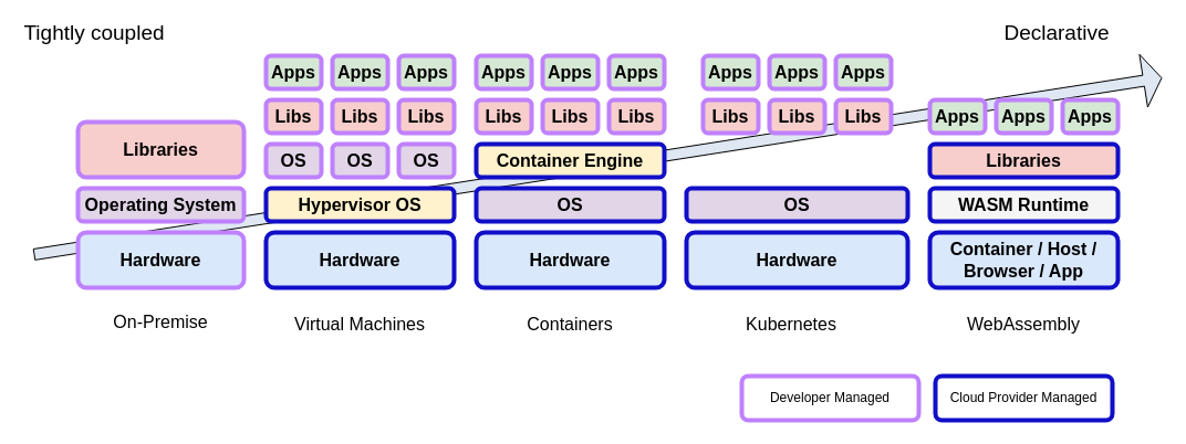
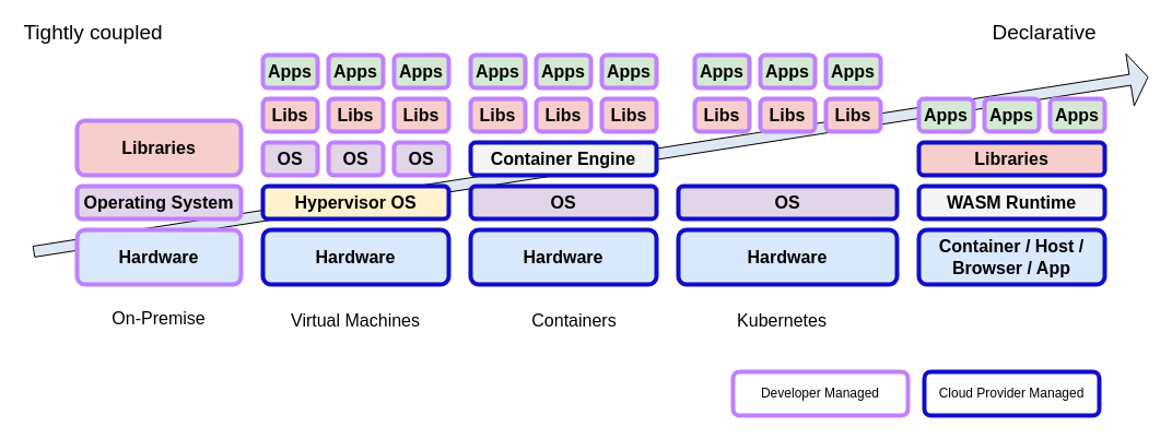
- <mxCell id="23" value="&lt;font style=&quot;font-size: 16px;&quot;&gt;&lt;b&gt;Container Engine&lt;/b&gt;&lt;/font&gt;" style="rounded=1;whiteSpace=wrap;html=1;fillColor=#fff2cc;strokeColor=#110ec8;strokeWidth=4;" parent="1" vertex="1"><mxGeometry x="430" y="130" width="170" height="30" as="geometry" /></mxCell>
+ <mxCell id="23" value="&lt;font style=&quot;font-size: 16px;&quot;&gt;&lt;b&gt;Container Engine&lt;/b&gt;&lt;/font&gt;" style="rounded=1;whiteSpace=wrap;html=1;fillColor=#f5f5f5;strokeColor=#110ec8;strokeWidth=4;" parent="1" vertex="1"><mxGeometry x="430" y="130" width="170" height="30" as="geometry" /></mxCell>
- <mxCell id="30" value="&lt;font style=&quot;font-size: 16px;&quot;&gt;Containers&lt;/font&gt;" style="text;html=1;strokeColor=none;fillColor=none;align=center;verticalAlign=middle;whiteSpace=wrap;rounded=0;" parent="1" vertex="1"><mxGeometry x="435" y="270" width="160" height="46" as="geometry" /></mxCell>
+ <mxCell id="30" value="&lt;font style=&quot;font-size: 16px;&quot;&gt;Containers&lt;/font&gt;" style="text;html=1;strokeColor=none;fillColor=none;align=center;verticalAlign=middle;whiteSpace=wrap;rounded=0;" parent="1" vertex="1"><mxGeometry x="445" y="270" width="160" height="46" as="geometry" /></mxCell>
- <mxCell id="32" value="&lt;font style=&quot;font-size: 16px;&quot;&gt;WebAssembly&lt;/font&gt;" style="text;html=1;strokeColor=none;fillColor=none;align=center;verticalAlign=middle;whiteSpace=wrap;rounded=0;" parent="1" vertex="1"><mxGeometry x="845" y="270" width="160" height="46" as="geometry" /></mxCell>
